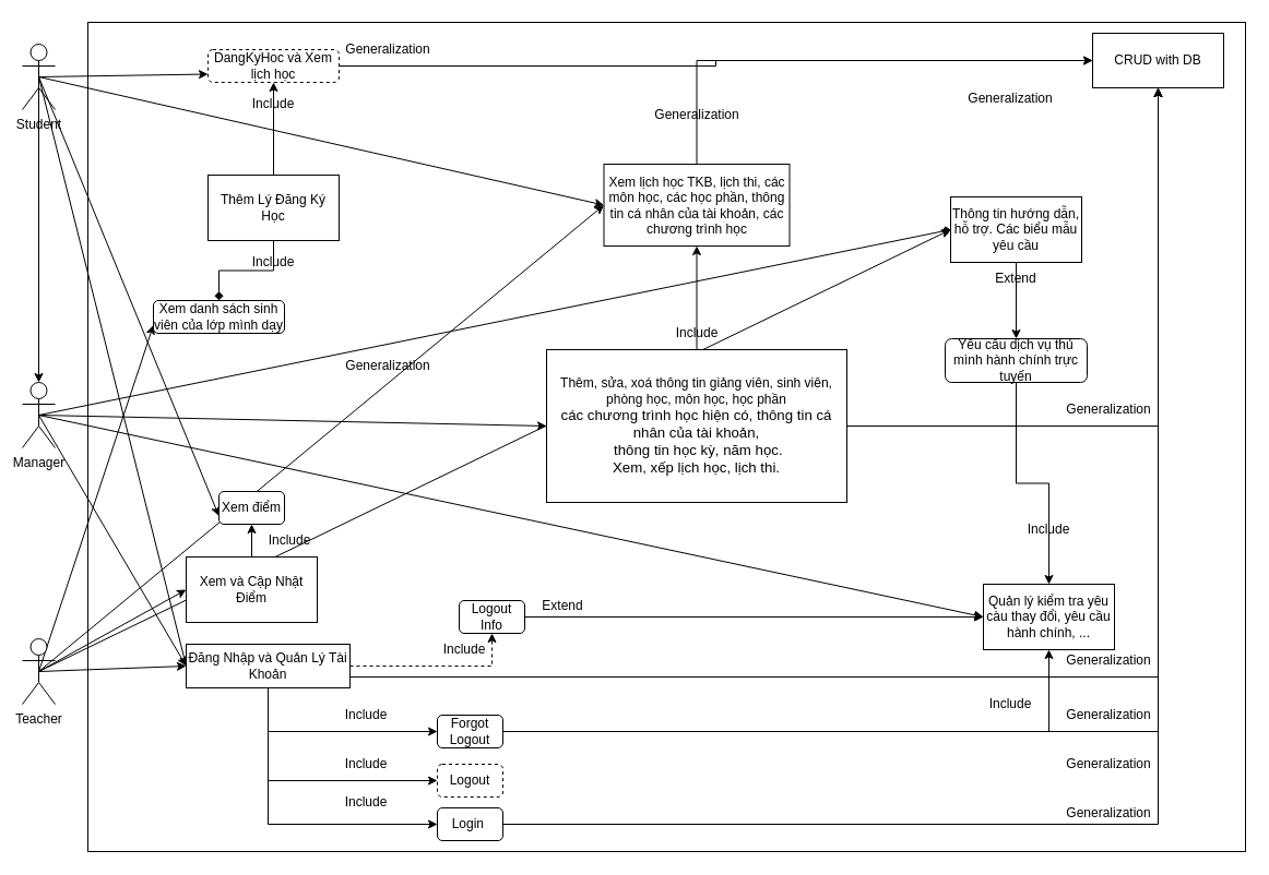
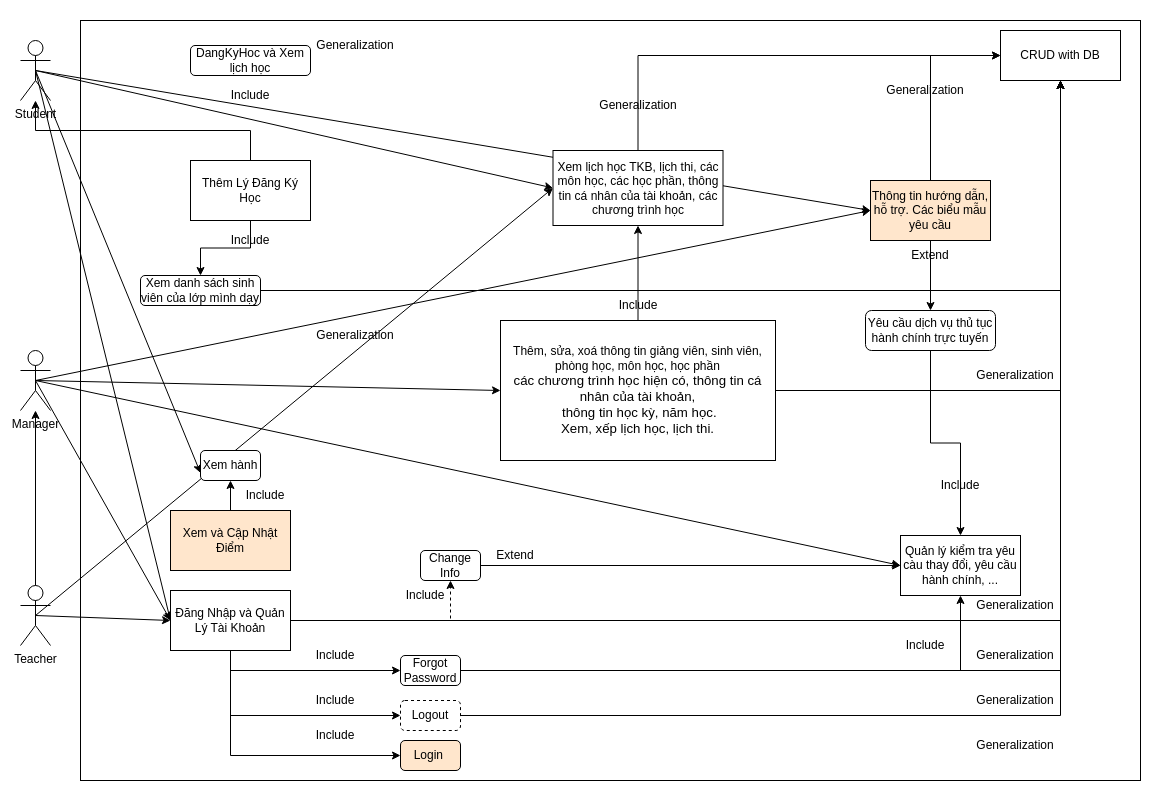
- <mxCell id="53" value="DangKyHoc và Xem lịch học" style="rounded=1;whiteSpace=wrap;html=1;dashed=1;" vertex="1" parent="1"><mxGeometry x="190" y="45" width="120" height="30" as="geometry" /></mxCell>
+ <mxCell id="53" value="DangKyHoc và Xem lịch học" style="rounded=1;whiteSpace=wrap;html=1;" vertex="1" parent="1"><mxGeometry x="190" y="45" width="120" height="30" as="geometry" /></mxCell>
- <mxCell id="52" style="edgeStyle=orthogonalEdgeStyle;rounded=0;orthogonalLoop=1;jettySize=auto;html=1;exitX=1;exitY=0.5;exitDx=0;exitDy=0;entryX=0;entryY=0.5;entryDx=0;entryDy=0;" edge="1" parent="1" source="53" target="26"><mxGeometry relative="1" as="geometry" /></mxCell>
- <mxCell id="4" style="rounded=0;orthogonalLoop=1;jettySize=auto;html=1;exitX=0.5;exitY=0.5;exitDx=0;exitDy=0;exitPerimeter=0;entryX=0;entryY=0.75;entryDx=0;entryDy=0;" edge="1" parent="1" source="8" target="53"><mxGeometry relative="1" as="geometry" /></mxCell>
- <mxCell id="45" style="edgeStyle=orthogonalEdgeStyle;rounded=0;orthogonalLoop=1;jettySize=auto;html=1;exitX=0.5;exitY=0;exitDx=0;exitDy=0;entryX=0.5;entryY=1;entryDx=0;entryDy=0;" edge="1" parent="1" source="47" target="53"><mxGeometry relative="1" as="geometry" /></mxCell>
+ <mxCell id="45" style="edgeStyle=orthogonalEdgeStyle;rounded=0;orthogonalLoop=1;jettySize=auto;html=1;exitX=0.5;exitY=0;exitDx=0;exitDy=0;" edge="1" parent="1" source="47" target="8"><mxGeometry relative="1" as="geometry" /></mxCell>
+ <mxCell id="70" style="edgeStyle=orthogonalEdgeStyle;rounded=0;orthogonalLoop=1;jettySize=auto;html=1;entryX=0;entryY=0.5;entryDx=0;entryDy=0;exitX=0.5;exitY=0;exitDx=0;exitDy=0;" edge="1" parent="1" source="72" target="26"><mxGeometry relative="1" as="geometry" /></mxCell>
- <mxCell id="72" value="Thông tin hướng dẫn, hỗ trợ. Các biểu mẫu yêu cầu" style="rounded=0;whiteSpace=wrap;html=1;" vertex="1" parent="1"><mxGeometry x="870" y="180" width="120" height="60" as="geometry" /></mxCell>
+ <mxCell id="72" value="Thông tin hướng dẫn, hỗ trợ. Các biểu mẫu yêu cầu" style="rounded=0;whiteSpace=wrap;html=1;fillColor=#ffe6cc;" vertex="1" parent="1"><mxGeometry x="870" y="180" width="120" height="60" as="geometry" /></mxCell>
- <mxCell id="17" style="rounded=0;orthogonalLoop=1;jettySize=auto;html=1;exitX=0.5;exitY=0.5;exitDx=0;exitDy=0;exitPerimeter=0;entryX=0;entryY=0.5;entryDx=0;entryDy=0;endArrow=diamond;" edge="1" parent="1" source="19" target="72"><mxGeometry relative="1" as="geometry" /></mxCell>
+ <mxCell id="17" style="rounded=0;orthogonalLoop=1;jettySize=auto;html=1;exitX=0.5;exitY=0.5;exitDx=0;exitDy=0;exitPerimeter=0;entryX=0;entryY=0.5;entryDx=0;entryDy=0;" edge="1" parent="1" source="19" target="72"><mxGeometry relative="1" as="geometry" /></mxCell>
- <mxCell id="7" style="rounded=0;orthogonalLoop=1;jettySize=auto;html=1;exitX=0.5;exitY=0.5;exitDx=0;exitDy=0;exitPerimeter=0;" edge="1" parent="1" source="8" target="19"><mxGeometry relative="1" as="geometry" /></mxCell>
+ <mxCell id="7" style="rounded=0;orthogonalLoop=1;jettySize=auto;html=1;exitX=0.5;exitY=0.5;exitDx=0;exitDy=0;exitPerimeter=0;entryX=0;entryY=0.5;entryDx=0;entryDy=0;" edge="1" parent="1" source="8" target="72"><mxGeometry relative="1" as="geometry" /></mxCell>
- <mxCell id="46" style="edgeStyle=orthogonalEdgeStyle;rounded=0;orthogonalLoop=1;jettySize=auto;html=1;exitX=0.5;exitY=1;exitDx=0;exitDy=0;endArrow=diamond;" edge="1" parent="1" source="47" target="55"><mxGeometry relative="1" as="geometry" /></mxCell>
+ <mxCell id="46" style="edgeStyle=orthogonalEdgeStyle;rounded=0;orthogonalLoop=1;jettySize=auto;html=1;exitX=0.5;exitY=1;exitDx=0;exitDy=0;" edge="1" parent="1" source="47" target="55"><mxGeometry relative="1" as="geometry" /></mxCell>
+ <mxCell id="54" style="edgeStyle=orthogonalEdgeStyle;rounded=0;orthogonalLoop=1;jettySize=auto;html=1;entryX=0.5;entryY=1;entryDx=0;entryDy=0;" edge="1" parent="1" source="55" target="26"><mxGeometry relative="1" as="geometry" /></mxCell>
- <mxCell id="75" value="Yêu cầu dịch vụ thủ mình hành chính trực tuyến" style="rounded=1;whiteSpace=wrap;html=1;" vertex="1" parent="1"><mxGeometry x="865" y="310" width="130" height="40" as="geometry" /></mxCell>
+ <mxCell id="75" value="Yêu cầu dịch vụ thủ tục hành chính trực tuyến" style="rounded=1;whiteSpace=wrap;html=1;" vertex="1" parent="1"><mxGeometry x="865" y="310" width="130" height="40" as="geometry" /></mxCell>
- <mxCell id="13" style="rounded=0;orthogonalLoop=1;jettySize=auto;html=1;exitX=0.5;exitY=0.5;exitDx=0;exitDy=0;exitPerimeter=0;entryX=0;entryY=0.5;entryDx=0;entryDy=0;" edge="1" parent="1" source="14" target="72"><mxGeometry relative="1" as="geometry" /></mxCell>
- <mxCell id="60" value="Xem điểm" style="rounded=1;whiteSpace=wrap;html=1;" vertex="1" parent="1"><mxGeometry x="200" y="450" width="60" height="30" as="geometry" /></mxCell>
+ <mxCell id="60" value="Xem hành" style="rounded=1;whiteSpace=wrap;html=1;" vertex="1" parent="1"><mxGeometry x="200" y="450" width="60" height="30" as="geometry" /></mxCell>
- <mxCell id="10" style="rounded=0;orthogonalLoop=1;jettySize=auto;html=1;exitX=0.5;exitY=0.5;exitDx=0;exitDy=0;exitPerimeter=0;entryX=0;entryY=0.75;entryDx=0;entryDy=0;" edge="1" parent="1" source="14" target="55"><mxGeometry relative="1" as="geometry" /></mxCell>
+ <mxCell id="10" style="rounded=0;orthogonalLoop=1;jettySize=auto;html=1;exitX=0.5;exitY=0.5;exitDx=0;exitDy=0;exitPerimeter=0;" edge="1" parent="1" source="14" target="19"><mxGeometry relative="1" as="geometry" /></mxCell>
- <mxCell id="44" value="Xem và Cập Nhật Điểm" style="rounded=0;whiteSpace=wrap;html=1;" vertex="1" parent="1"><mxGeometry x="170" y="510" width="120" height="60" as="geometry" /></mxCell>
+ <mxCell id="44" value="Xem và Cập Nhật Điểm" style="rounded=0;whiteSpace=wrap;html=1;fillColor=#ffe6cc;" vertex="1" parent="1"><mxGeometry x="170" y="510" width="120" height="60" as="geometry" /></mxCell>
- <mxCell id="49" value="Logout Info" style="rounded=1;whiteSpace=wrap;html=1;" vertex="1" parent="1"><mxGeometry x="420" y="550" width="60" height="30" as="geometry" /></mxCell>
+ <mxCell id="49" value="Change Info" style="rounded=1;whiteSpace=wrap;html=1;" vertex="1" parent="1"><mxGeometry x="420" y="550" width="60" height="30" as="geometry" /></mxCell>
- <mxCell id="11" style="rounded=0;orthogonalLoop=1;jettySize=auto;html=1;exitX=0.5;exitY=0.5;exitDx=0;exitDy=0;exitPerimeter=0;entryX=0;entryY=0.5;entryDx=0;entryDy=0;" edge="1" parent="1" source="14" target="44"><mxGeometry relative="1" as="geometry" /></mxCell>
- <mxCell id="25" value="Đăng Nhập và Quản Lý Tài Khoản" style="rounded=0;whiteSpace=wrap;html=1;" vertex="1" parent="1"><mxGeometry x="170" y="590" width="150" height="40" as="geometry" /></mxCell>
+ <mxCell id="25" value="Đăng Nhập và Quản Lý Tài Khoản" style="rounded=0;whiteSpace=wrap;html=1;" vertex="1" parent="1"><mxGeometry x="170" y="590" width="120" height="60" as="geometry" /></mxCell>
- <mxCell id="34" value="Forgot Logout" style="rounded=1;whiteSpace=wrap;html=1;" vertex="1" parent="1"><mxGeometry x="400" y="655" width="60" height="30" as="geometry" /></mxCell>
+ <mxCell id="34" value="Forgot Password" style="rounded=1;whiteSpace=wrap;html=1;" vertex="1" parent="1"><mxGeometry x="400" y="655" width="60" height="30" as="geometry" /></mxCell>
+ <mxCell id="30" style="edgeStyle=orthogonalEdgeStyle;rounded=0;orthogonalLoop=1;jettySize=auto;html=1;entryX=0.5;entryY=1;entryDx=0;entryDy=0;" edge="1" parent="1" source="31" target="26"><mxGeometry relative="1" as="geometry"><Array as="points"><mxPoint x="1060" y="715" /></Array></mxGeometry></mxCell>
- <mxCell id="29" value="Login&amp;nbsp;" style="rounded=1;whiteSpace=wrap;html=1;" vertex="1" parent="1"><mxGeometry x="400" y="740" width="60" height="30" as="geometry" /></mxCell>
+ <mxCell id="29" value="Login&amp;nbsp;" style="rounded=1;whiteSpace=wrap;html=1;fillColor=#ffe6cc;" vertex="1" parent="1"><mxGeometry x="400" y="740" width="60" height="30" as="geometry" /></mxCell>
- <mxCell id="28" style="edgeStyle=orthogonalEdgeStyle;rounded=0;orthogonalLoop=1;jettySize=auto;html=1;exitX=1;exitY=0.5;exitDx=0;exitDy=0;entryX=0.5;entryY=1;entryDx=0;entryDy=0;" edge="1" parent="1" source="29" target="26"><mxGeometry relative="1" as="geometry"><mxPoint x="1040" y="260" as="targetPoint" /><Array as="points"><mxPoint x="1060" y="755" /></Array></mxGeometry></mxCell>
